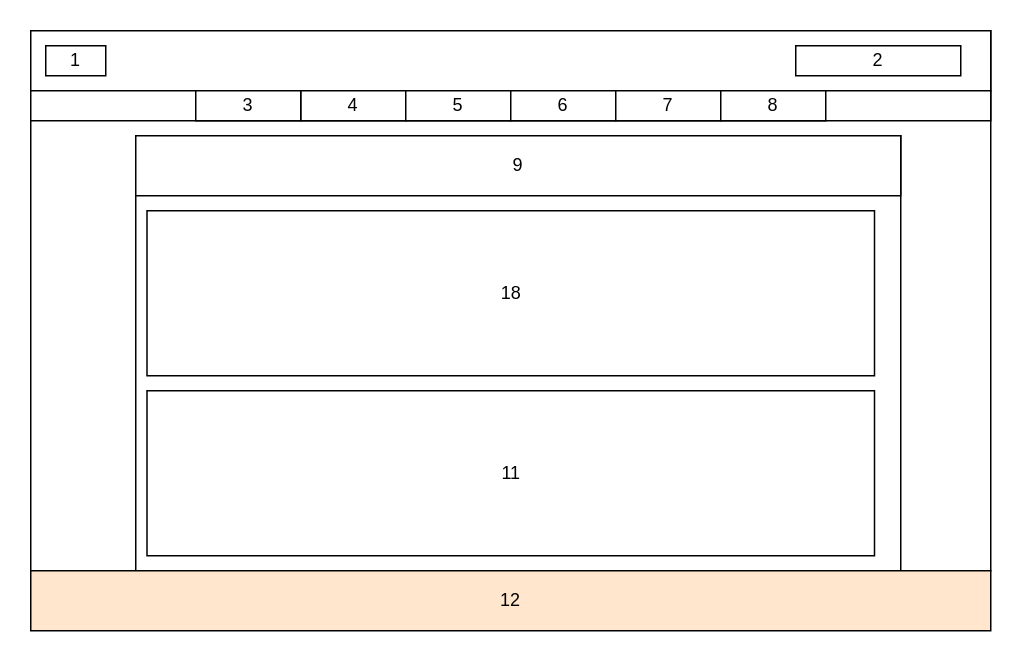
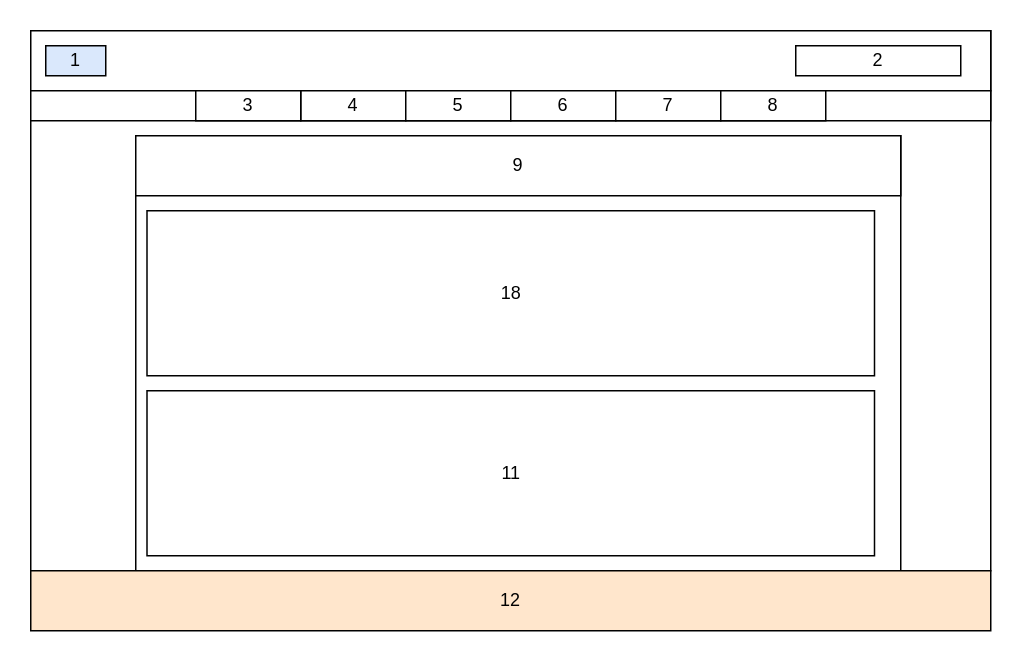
- <mxCell id="4" value="1" style="rounded=0;whiteSpace=wrap;html=1;" vertex="1" parent="1"><mxGeometry x="30" y="30" width="40" height="20" as="geometry" /></mxCell>
+ <mxCell id="4" value="1" style="rounded=0;whiteSpace=wrap;html=1;fillColor=#dae8fc;" vertex="1" parent="1"><mxGeometry x="30" y="30" width="40" height="20" as="geometry" /></mxCell>
